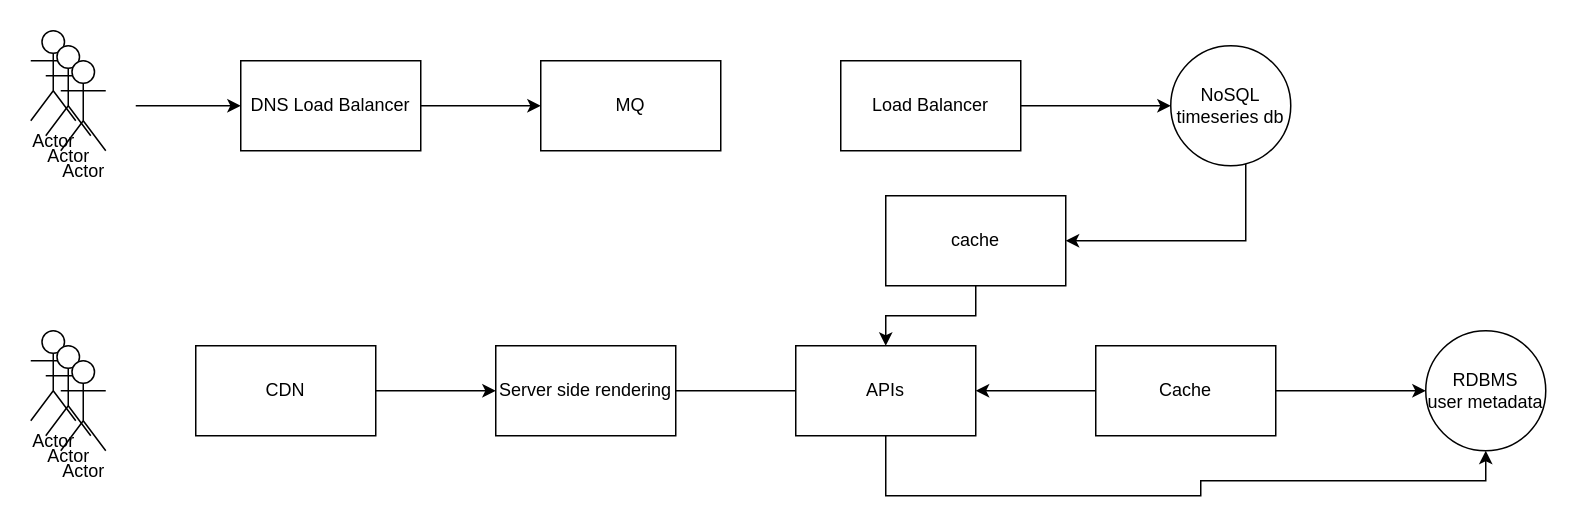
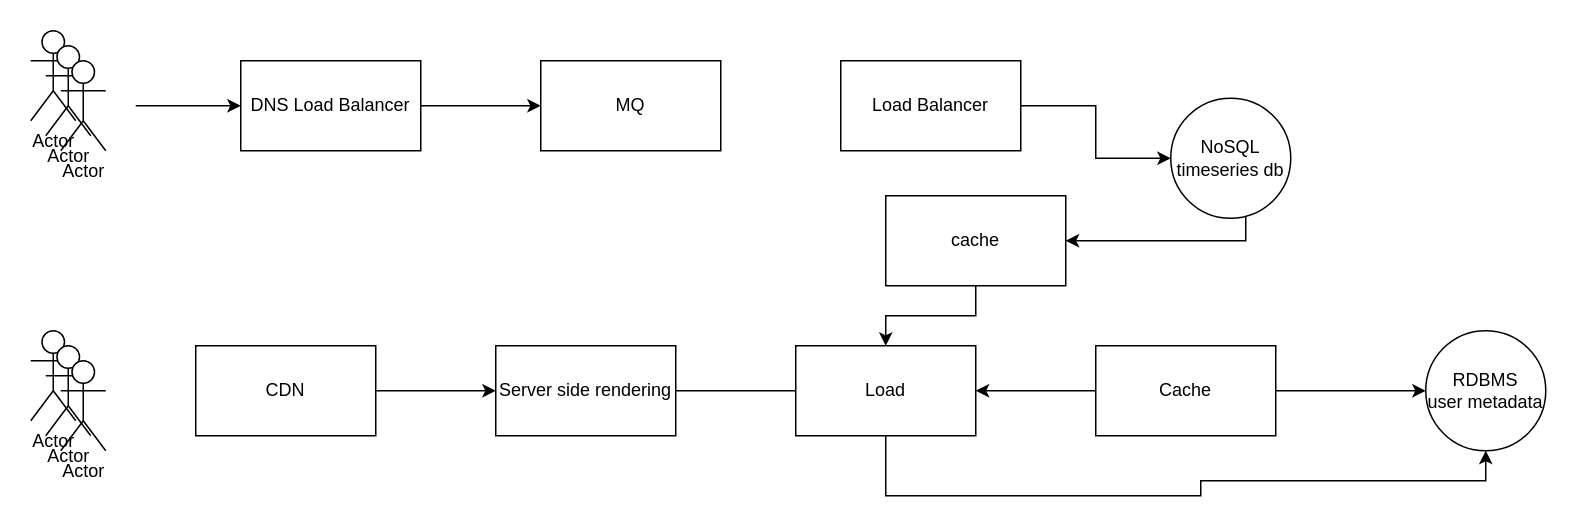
- <mxCell id="12" value="NoSQL&lt;br&gt;timeseries db" style="ellipse;whiteSpace=wrap;html=1;rounded=0;" vertex="1" parent="1"><mxGeometry x="780" y="30" width="80" height="80" as="geometry" /></mxCell>
+ <mxCell id="12" value="NoSQL&lt;br&gt;timeseries db" style="ellipse;whiteSpace=wrap;html=1;rounded=0;" vertex="1" parent="1"><mxGeometry x="780" y="65" width="80" height="80" as="geometry" /></mxCell>
- <mxCell id="21" value="APIs" style="whiteSpace=wrap;html=1;rounded=0;" vertex="1" parent="1"><mxGeometry x="530" y="230" width="120" height="60" as="geometry" /></mxCell>
+ <mxCell id="21" value="Load" style="whiteSpace=wrap;html=1;rounded=0;" vertex="1" parent="1"><mxGeometry x="530" y="230" width="120" height="60" as="geometry" /></mxCell>
